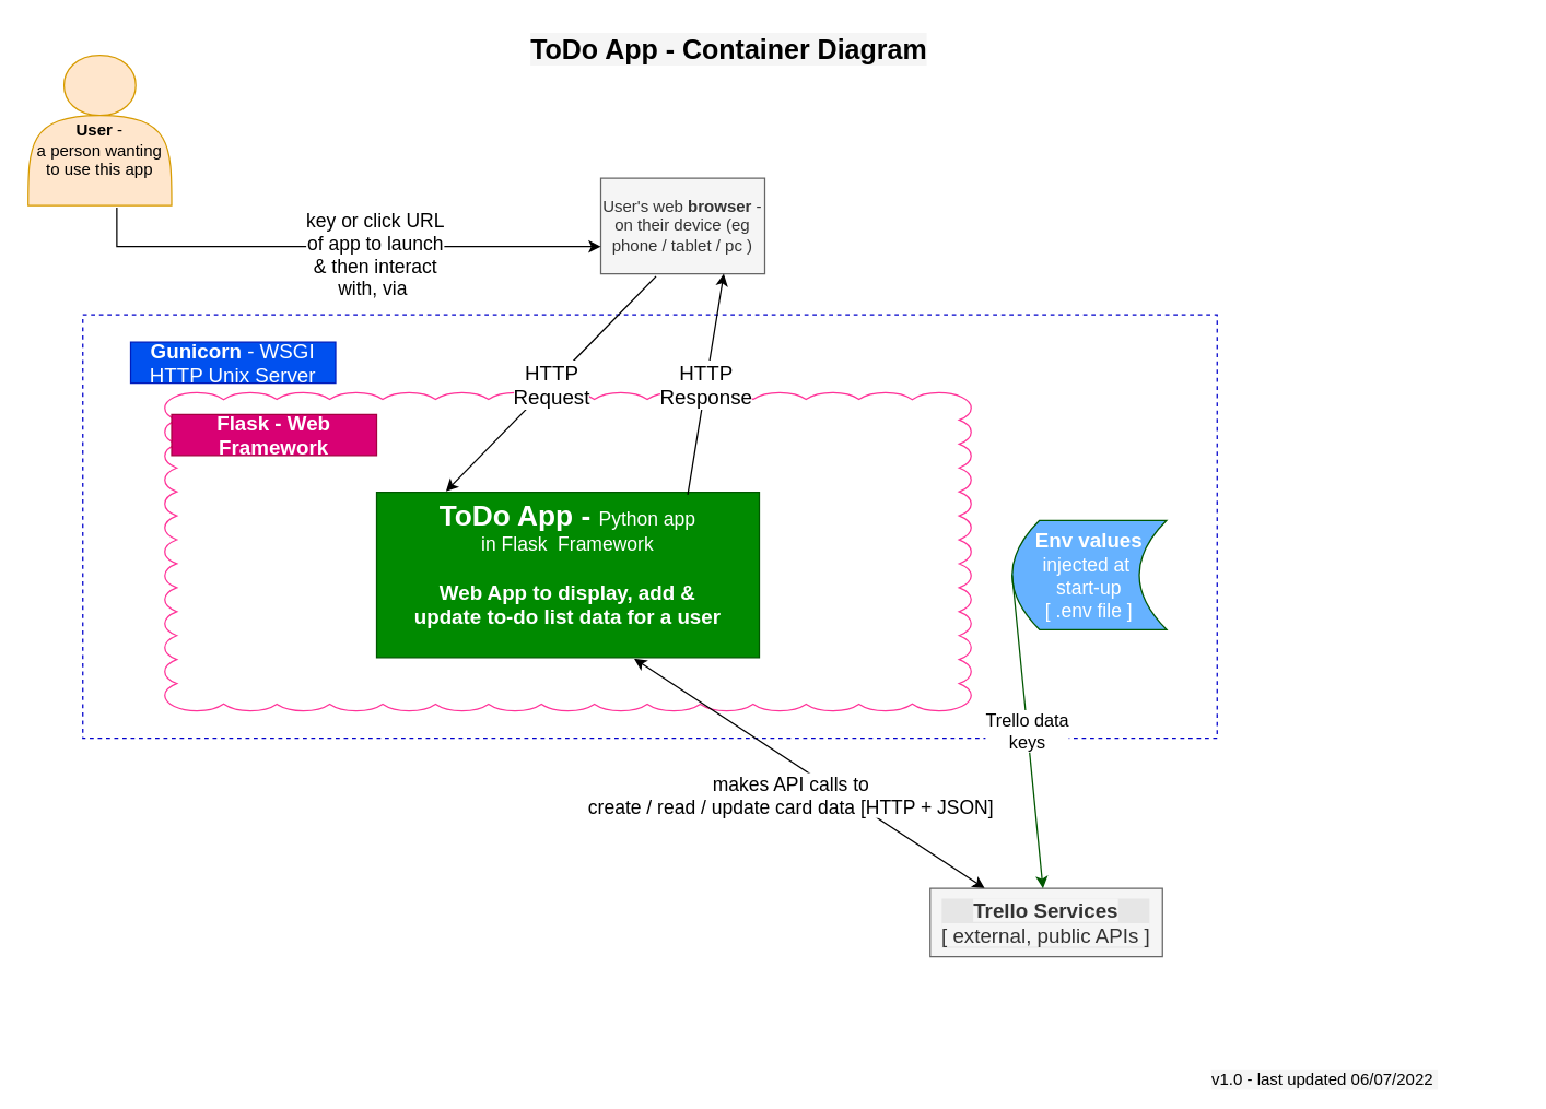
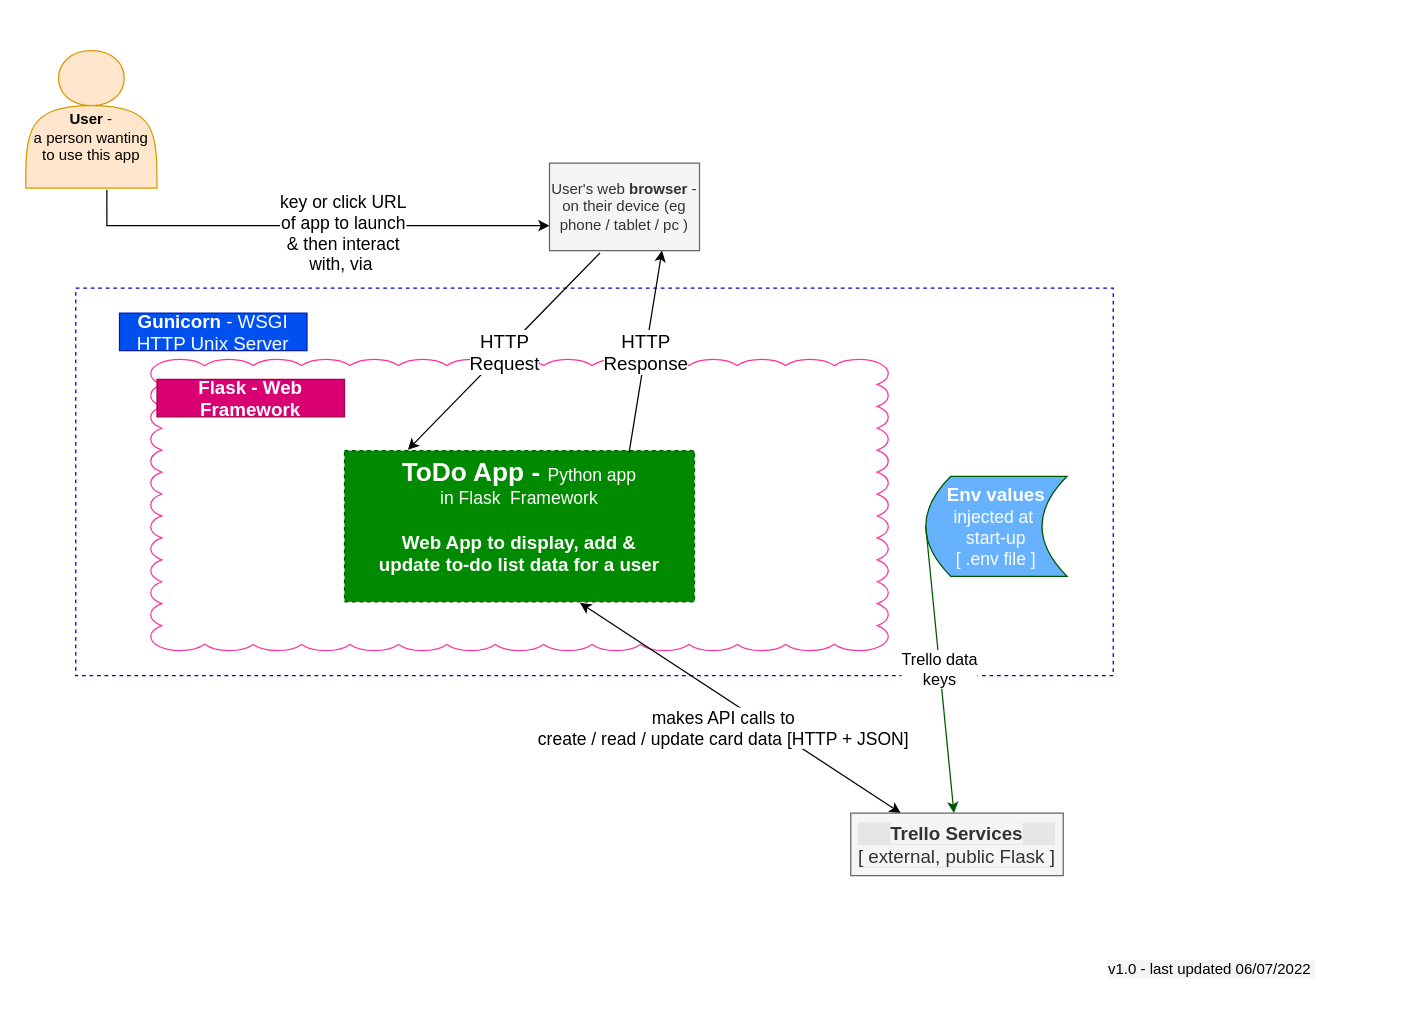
- <mxCell id="8" value="ToDo App - Container Diagram" style="text;html=1;strokeColor=none;fillColor=none;align=center;verticalAlign=middle;whiteSpace=wrap;rounded=0;labelBackgroundColor=#F5F5F5;fontSize=20;fontStyle=1" parent="1" vertex="1"><mxGeometry x="347.5" y="20" width="370" height="30" as="geometry" /></mxCell>
- <mxCell id="14" value="&lt;b&gt;&lt;font style=&quot;font-size: 21px;&quot;&gt;ToDo App&amp;nbsp;-&amp;nbsp;&lt;/font&gt;&lt;/b&gt;Python app &lt;br&gt;in Flask&amp;nbsp; Framework&lt;br&gt;&lt;b style=&quot;font-size: 15px;&quot;&gt;&lt;font style=&quot;font-size: 15px;&quot;&gt;&lt;br&gt;Web App to display, add &amp;amp; &lt;br&gt;update to-do list data for a user&lt;br&gt;&lt;/font&gt;&lt;/b&gt;&amp;nbsp;" style="whiteSpace=wrap;html=1;align=center;treeFolding=1;treeMoving=1;newEdgeStyle={&quot;edgeStyle&quot;:&quot;elbowEdgeStyle&quot;,&quot;startArrow&quot;:&quot;none&quot;,&quot;endArrow&quot;:&quot;none&quot;};fontSize=14;fillColor=#008a00;fontColor=#ffffff;strokeColor=#005700;" parent="1" vertex="1"><mxGeometry x="275" y="360" width="280" height="121" as="geometry" /></mxCell>
+ <mxCell id="14" value="&lt;b&gt;&lt;font style=&quot;font-size: 21px;&quot;&gt;ToDo App&amp;nbsp;-&amp;nbsp;&lt;/font&gt;&lt;/b&gt;Python app &lt;br&gt;in Flask&amp;nbsp; Framework&lt;br&gt;&lt;b style=&quot;font-size: 15px;&quot;&gt;&lt;font style=&quot;font-size: 15px;&quot;&gt;&lt;br&gt;Web App to display, add &amp;amp; &lt;br&gt;update to-do list data for a user&lt;br&gt;&lt;/font&gt;&lt;/b&gt;&amp;nbsp;" style="whiteSpace=wrap;html=1;align=center;treeFolding=1;treeMoving=1;newEdgeStyle={&quot;edgeStyle&quot;:&quot;elbowEdgeStyle&quot;,&quot;startArrow&quot;:&quot;none&quot;,&quot;endArrow&quot;:&quot;none&quot;};fontSize=14;fillColor=#008a00;fontColor=#ffffff;strokeColor=#005700;dashed=1;" parent="1" vertex="1"><mxGeometry x="275" y="360" width="280" height="121" as="geometry" /></mxCell>
- <mxCell id="7" value="&lt;span style=&quot;background-color: rgb(245, 245, 245); font-size: 15px;&quot;&gt;&lt;b&gt;Trello Services&lt;/b&gt;&lt;br&gt;[ external, public APIs ]&lt;br&gt;&lt;/span&gt;" style="whiteSpace=wrap;html=1;align=center;treeFolding=1;treeMoving=1;newEdgeStyle={&quot;edgeStyle&quot;:&quot;elbowEdgeStyle&quot;,&quot;startArrow&quot;:&quot;none&quot;,&quot;endArrow&quot;:&quot;none&quot;};labelBackgroundColor=#E6E6E6;fontSize=14;strokeColor=#666666;fillColor=#f5f5f5;fontColor=#333333;" parent="1" vertex="1"><mxGeometry x="680" y="650" width="170" height="50" as="geometry" /></mxCell>
+ <mxCell id="7" value="&lt;span style=&quot;background-color: rgb(245, 245, 245); font-size: 15px;&quot;&gt;&lt;b&gt;Trello Services&lt;/b&gt;&lt;br&gt;[ external, public Flask ]&lt;br&gt;&lt;/span&gt;" style="whiteSpace=wrap;html=1;align=center;treeFolding=1;treeMoving=1;newEdgeStyle={&quot;edgeStyle&quot;:&quot;elbowEdgeStyle&quot;,&quot;startArrow&quot;:&quot;none&quot;,&quot;endArrow&quot;:&quot;none&quot;};labelBackgroundColor=#E6E6E6;fontSize=14;strokeColor=#666666;fillColor=#f5f5f5;fontColor=#333333;" parent="1" vertex="1"><mxGeometry x="680" y="650" width="170" height="50" as="geometry" /></mxCell>
- <mxCell id="9" value="v1.0 - last updated 06/07/2022&amp;nbsp;" style="text;html=1;strokeColor=none;fillColor=none;align=center;verticalAlign=middle;whiteSpace=wrap;rounded=0;labelBackgroundColor=#F5F5F5;fontSize=12;" parent="1" vertex="1"><mxGeometry x="829" y="775" width="280" height="30" as="geometry" /></mxCell>
+ <mxCell id="9" value="v1.0 - last updated 06/07/2022&amp;nbsp;" style="text;html=1;strokeColor=none;fillColor=none;align=center;verticalAlign=middle;whiteSpace=wrap;rounded=0;labelBackgroundColor=#F5F5F5;fontSize=12;" parent="1" vertex="1"><mxGeometry x="829" y="760" width="280" height="30" as="geometry" /></mxCell>
